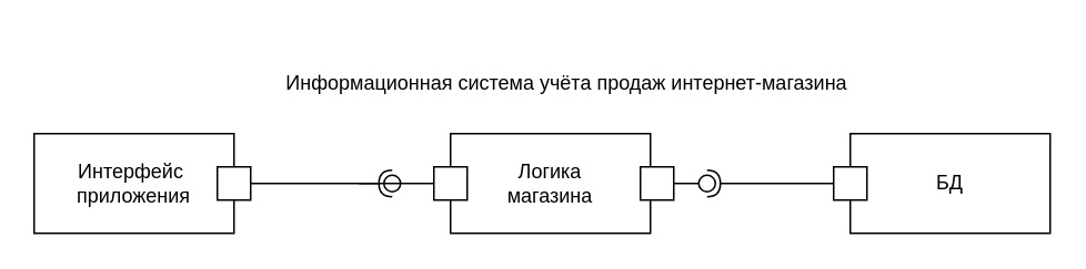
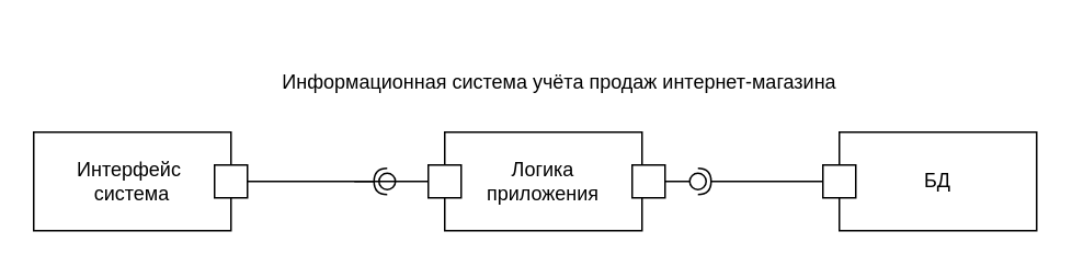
- <mxCell id="3" value="Интерфейс&amp;nbsp;&lt;br&gt;приложения" style="rounded=0;whiteSpace=wrap;html=1;" vertex="1" parent="1"><mxGeometry x="20" y="80" width="120" height="60" as="geometry" /></mxCell>
+ <mxCell id="3" value="Интерфейс&amp;nbsp;&lt;br&gt;система" style="rounded=0;whiteSpace=wrap;html=1;" vertex="1" parent="1"><mxGeometry x="20" y="80" width="120" height="60" as="geometry" /></mxCell>
- <mxCell id="4" value="Логика &lt;br&gt;магазина" style="rounded=0;whiteSpace=wrap;html=1;" vertex="1" parent="1"><mxGeometry x="270" y="80" width="120" height="60" as="geometry" /></mxCell>
+ <mxCell id="4" value="Логика &lt;br&gt;приложения" style="rounded=0;whiteSpace=wrap;html=1;" vertex="1" parent="1"><mxGeometry x="270" y="80" width="120" height="60" as="geometry" /></mxCell>
